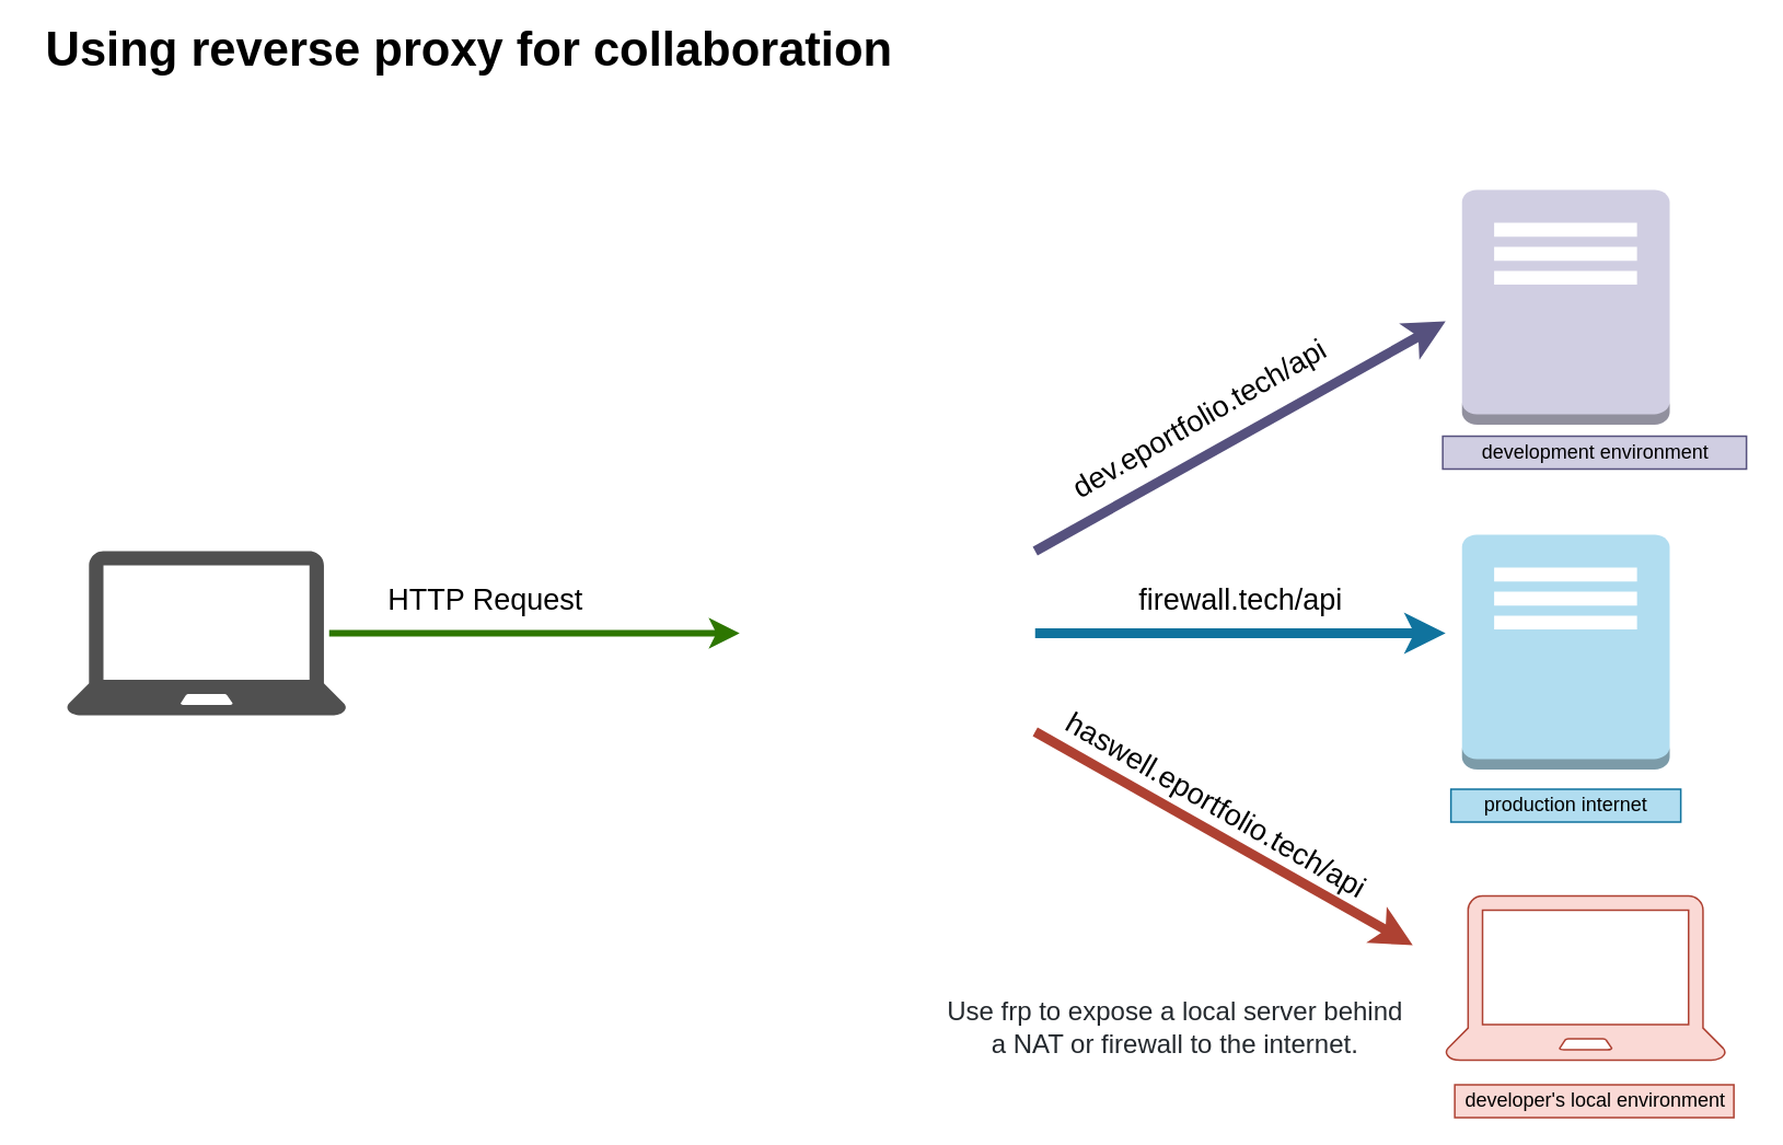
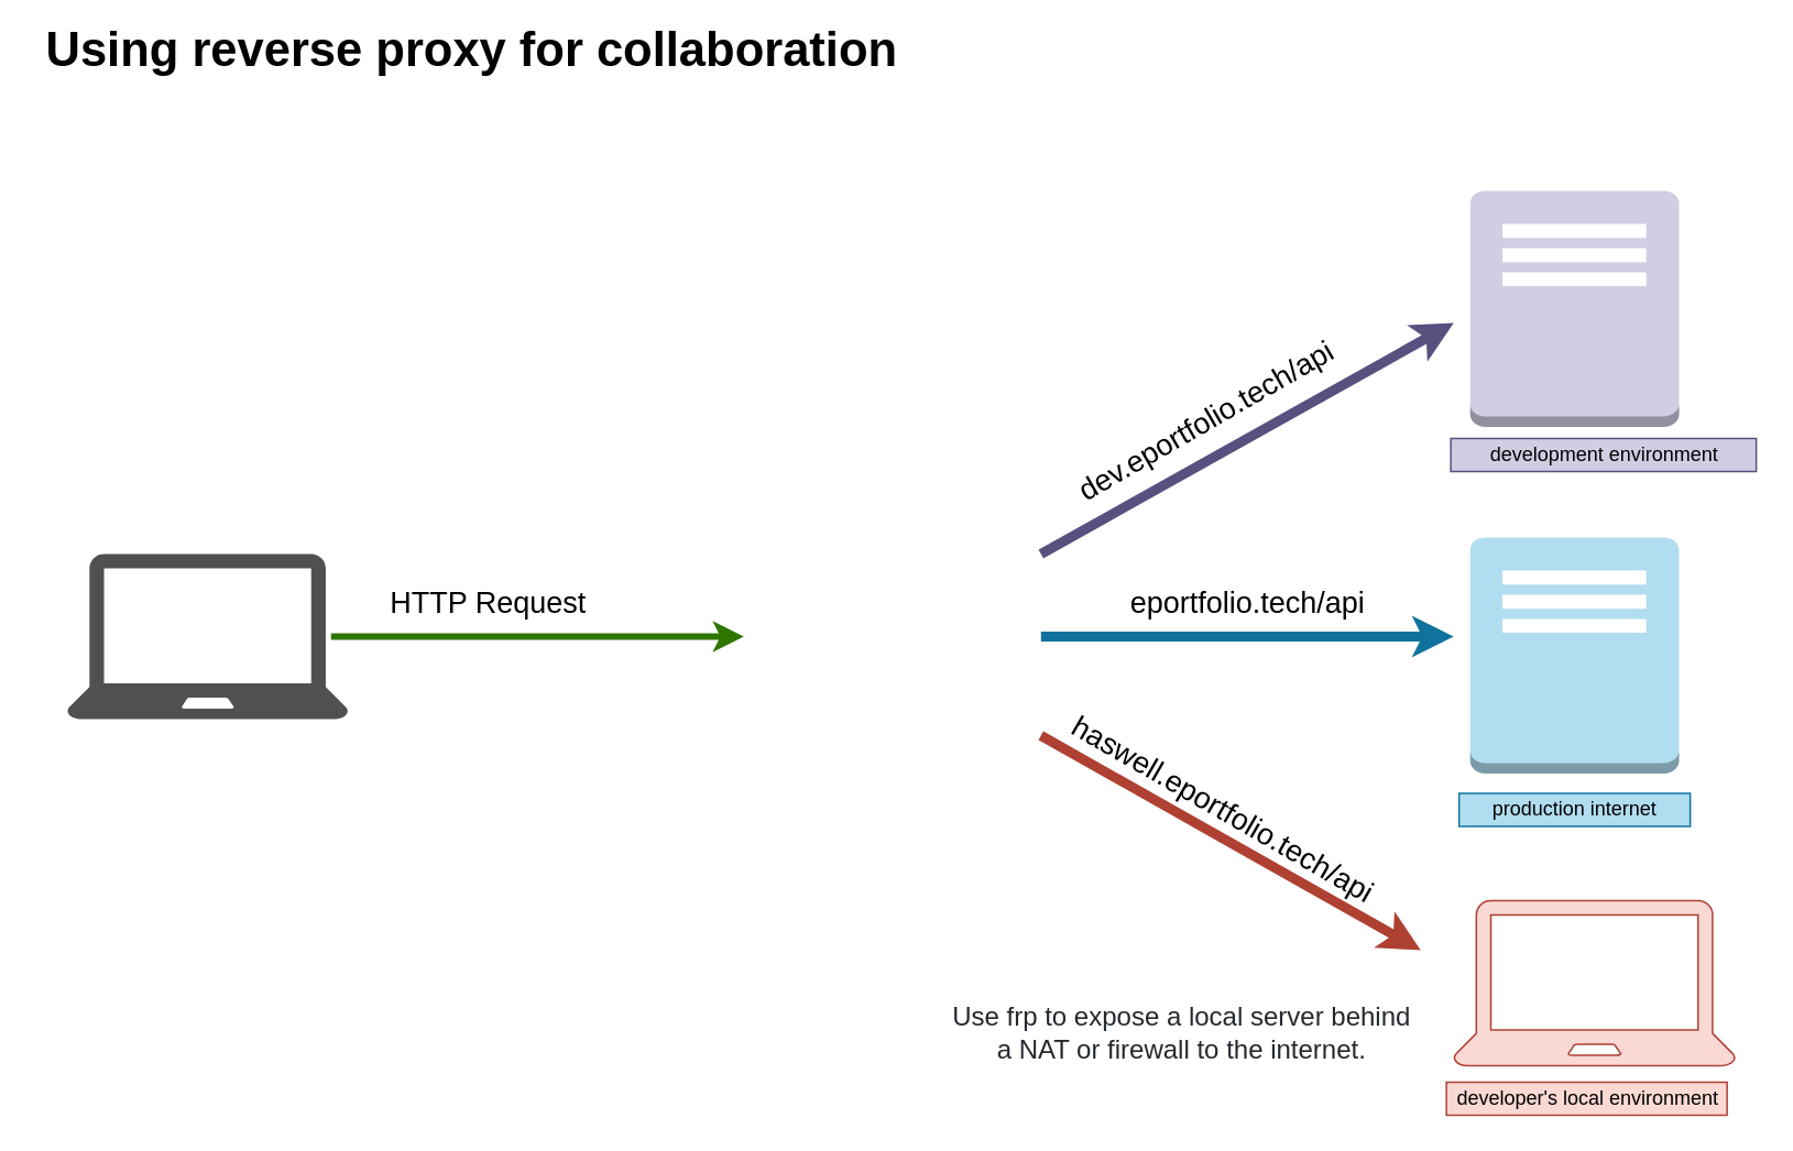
- <mxCell id="11" value="&lt;font style=&quot;font-size: 18px&quot;&gt;firewall.tech/api&lt;/font&gt;" style="text;html=1;align=center;verticalAlign=middle;resizable=0;points=[];autosize=1;" parent="1" vertex="1"><mxGeometry x="675" y="355" width="160" height="20" as="geometry" /></mxCell>
+ <mxCell id="11" value="&lt;font style=&quot;font-size: 18px&quot;&gt;eportfolio.tech/api&lt;/font&gt;" style="text;html=1;align=center;verticalAlign=middle;resizable=0;points=[];autosize=1;" parent="1" vertex="1"><mxGeometry x="675" y="355" width="160" height="20" as="geometry" /></mxCell>
- <mxCell id="17" value="developer's local environment" style="text;html=1;align=center;verticalAlign=middle;resizable=0;points=[];autosize=1;fillColor=#fad9d5;strokeColor=#ae4132;" parent="1" vertex="1"><mxGeometry x="885.59" y="660" width="170" height="20" as="geometry" /></mxCell>
+ <mxCell id="17" value="developer's local environment" style="text;html=1;align=center;verticalAlign=middle;resizable=0;points=[];autosize=1;fillColor=#fad9d5;strokeColor=#ae4132;" parent="1" vertex="1"><mxGeometry x="875.59" y="655" width="170" height="20" as="geometry" /></mxCell>
